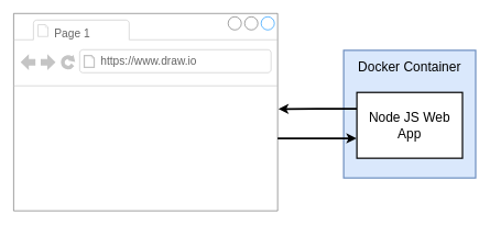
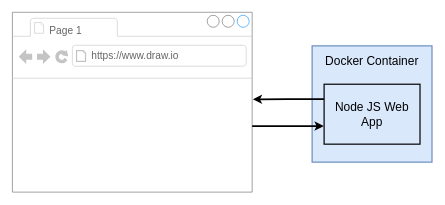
- <mxCell id="7" value="Node JS Web App" style="rounded=0;whiteSpace=wrap;html=1;strokeWidth=2;fontSize=20;align=center;" parent="1" vertex="1"><mxGeometry x="540" y="140" width="160" height="100" as="geometry" /></mxCell>
+ <mxCell id="7" value="Node JS Web App" style="rounded=0;whiteSpace=wrap;html=1;strokeWidth=2;fontSize=20;align=center;fillColor=#dae8fc;" parent="1" vertex="1"><mxGeometry x="540" y="140" width="160" height="100" as="geometry" /></mxCell>
